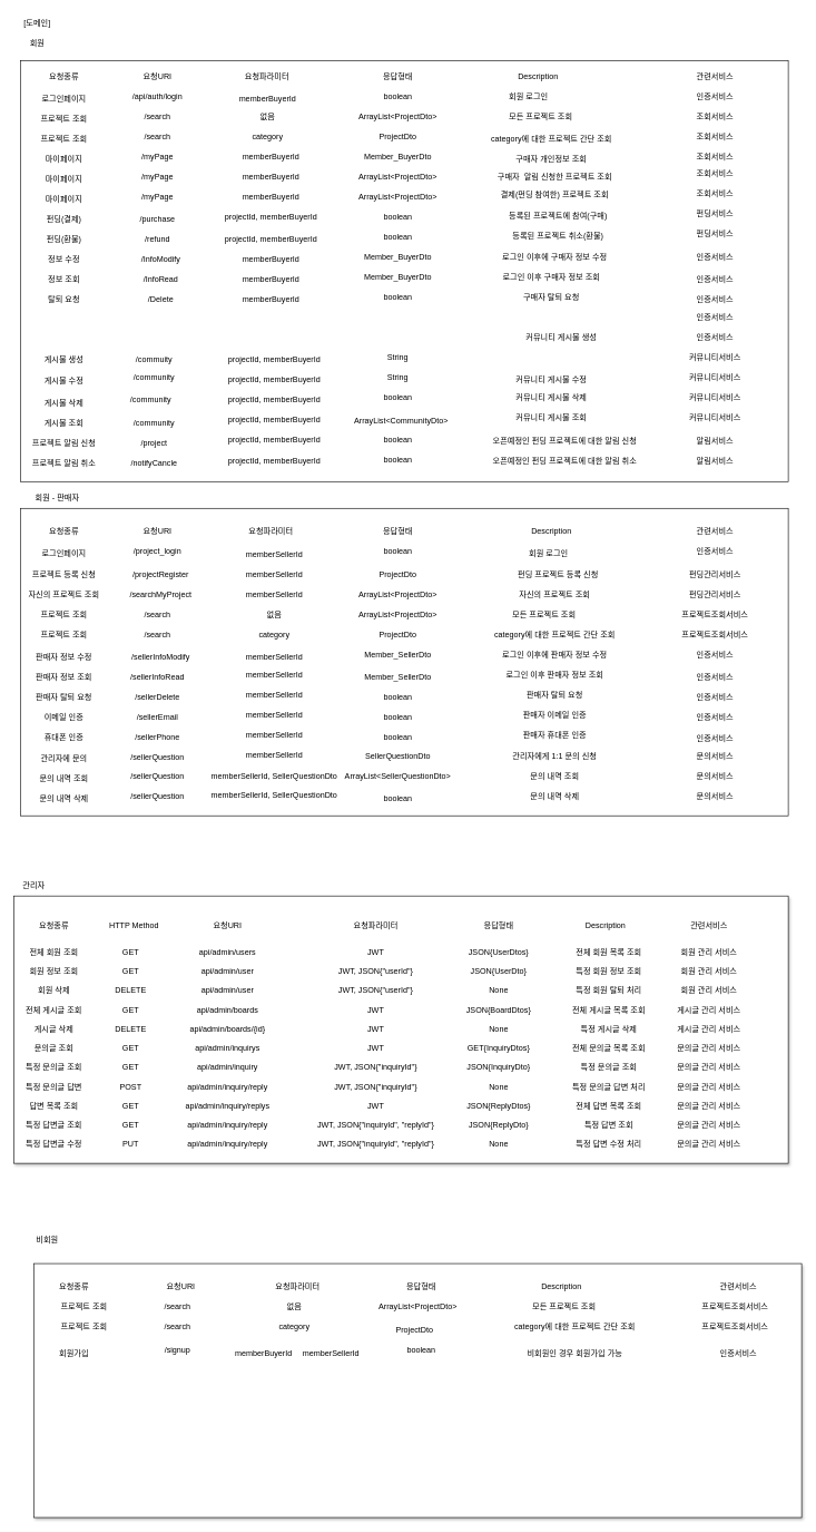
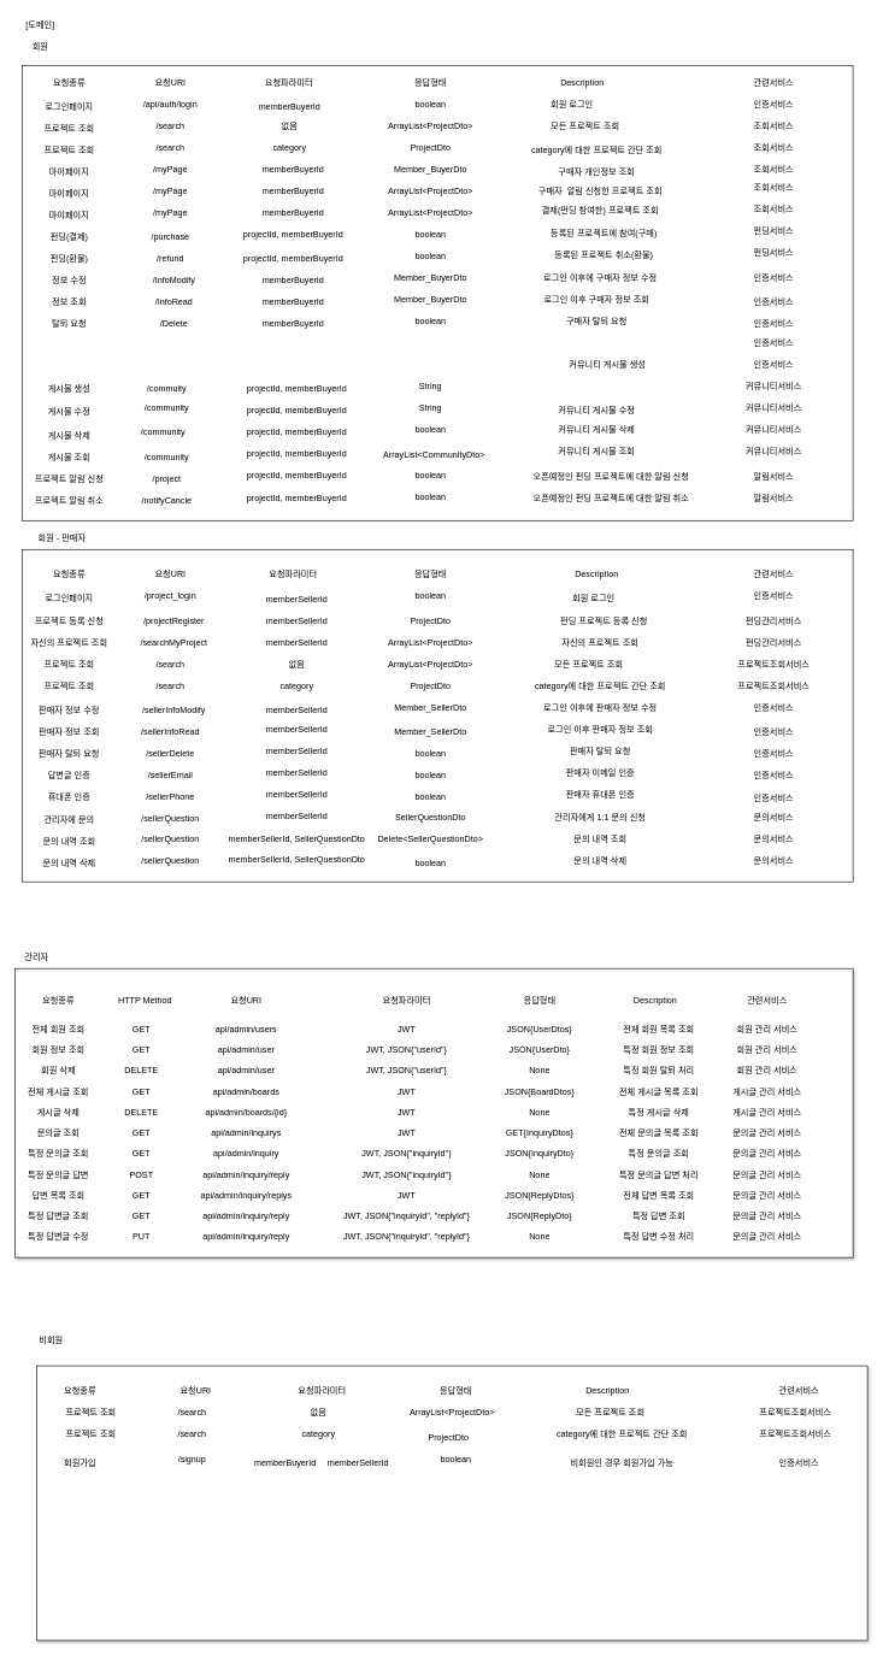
- <mxCell id="192" value="이메일 인증" style="text;html=1;align=center;verticalAlign=middle;resizable=0;points=[];autosize=1;strokeColor=none;fillColor=none;" parent="1" vertex="1"><mxGeometry x="50" y="1057" width="90" height="30" as="geometry" /></mxCell>
+ <mxCell id="192" value="답변글 인증" style="text;html=1;align=center;verticalAlign=middle;resizable=0;points=[];autosize=1;strokeColor=none;fillColor=none;" parent="1" vertex="1"><mxGeometry x="50" y="1057" width="90" height="30" as="geometry" /></mxCell>
- <mxCell id="216" value="ArrayList&amp;lt;SellerQuestionDto&amp;gt;" style="text;html=1;align=center;verticalAlign=middle;resizable=0;points=[];autosize=1;strokeColor=none;fillColor=none;" parent="1" vertex="1"><mxGeometry x="505" y="1147" width="180" height="30" as="geometry" /></mxCell>
+ <mxCell id="216" value="Delete&amp;lt;SellerQuestionDto&amp;gt;" style="text;html=1;align=center;verticalAlign=middle;resizable=0;points=[];autosize=1;strokeColor=none;fillColor=none;" parent="1" vertex="1"><mxGeometry x="505" y="1147" width="180" height="30" as="geometry" /></mxCell>
